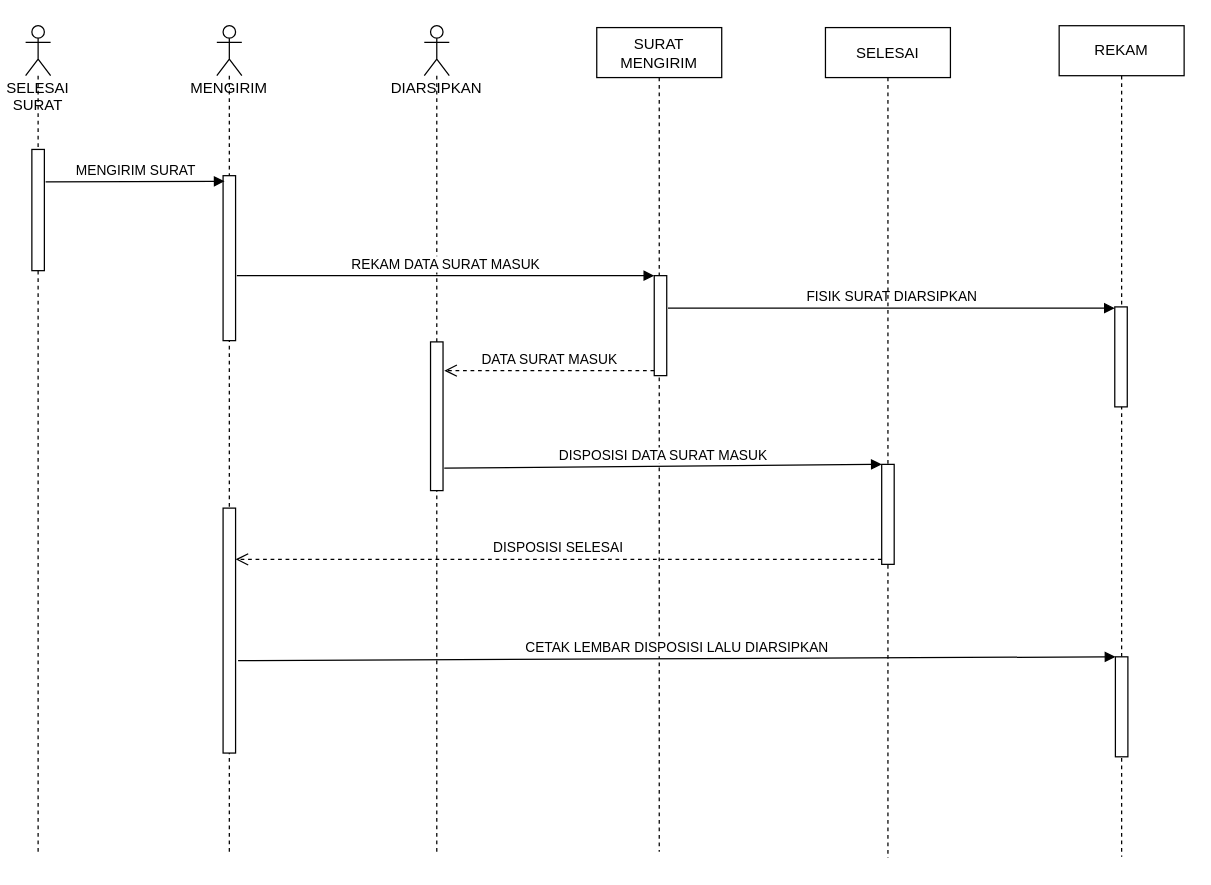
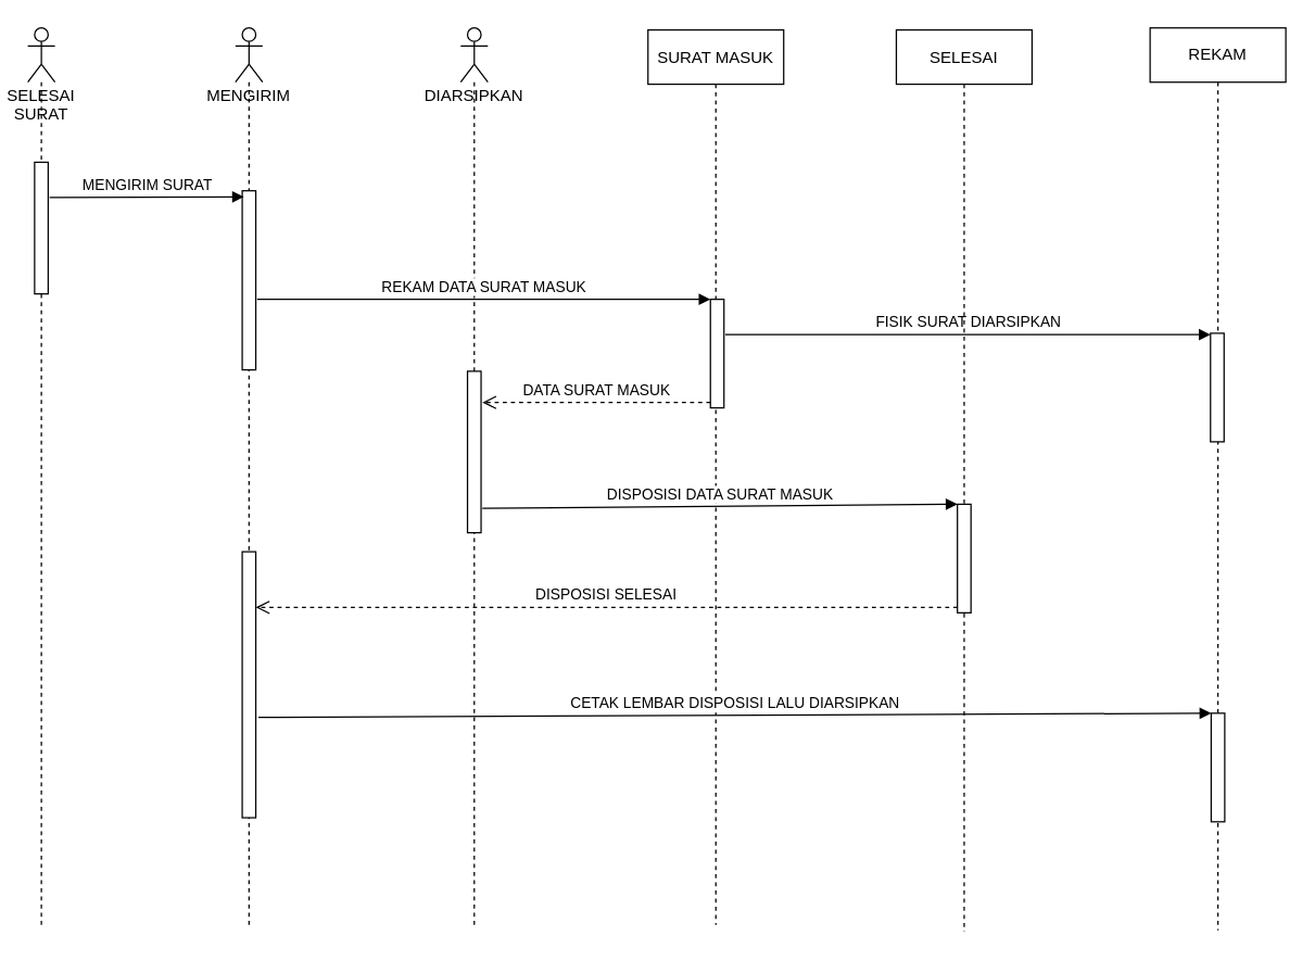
- <mxCell id="9" value="SURAT MENGIRIM" style="shape=umlLifeline;perimeter=lifelinePerimeter;whiteSpace=wrap;html=1;container=1;collapsible=0;recursiveResize=0;outlineConnect=0;" parent="1" vertex="1"><mxGeometry x="477" y="21.5" width="100" height="659.5" as="geometry" /></mxCell>
+ <mxCell id="9" value="SURAT MASUK" style="shape=umlLifeline;perimeter=lifelinePerimeter;whiteSpace=wrap;html=1;container=1;collapsible=0;recursiveResize=0;outlineConnect=0;" parent="1" vertex="1"><mxGeometry x="477" y="21.5" width="100" height="659.5" as="geometry" /></mxCell>
